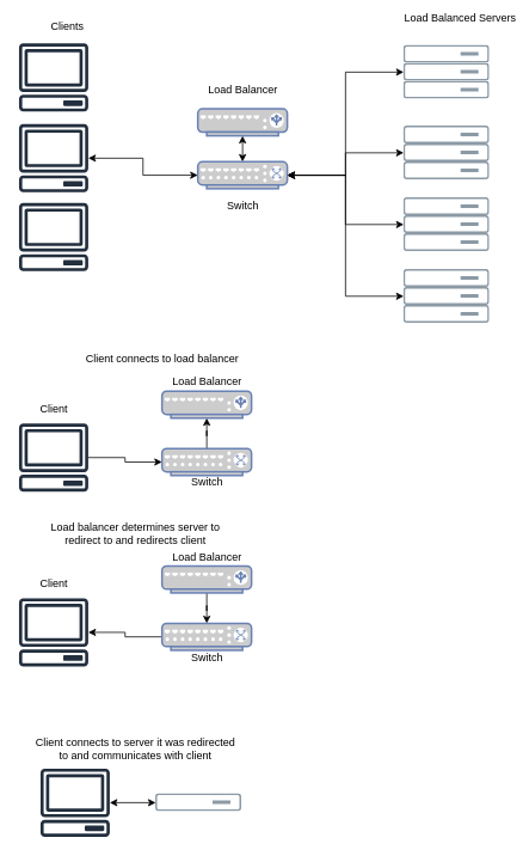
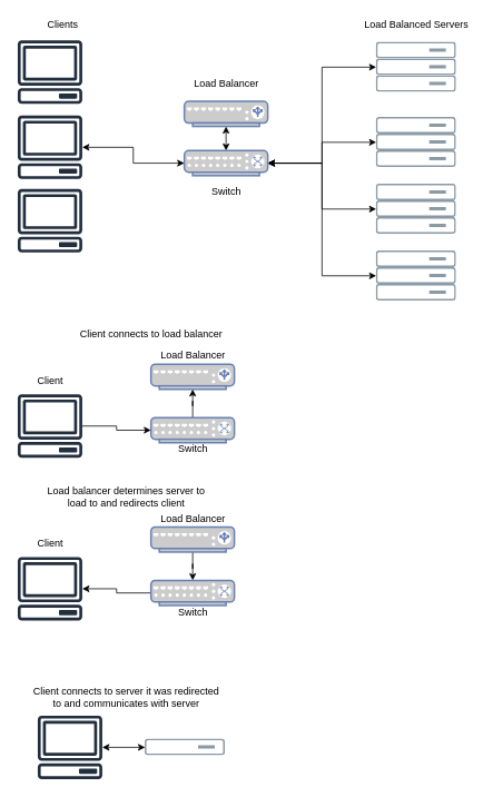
- <mxCell id="32" value="Load Balanced Servers" style="text;html=1;resizable=0;autosize=1;align=center;verticalAlign=middle;points=[];fillColor=none;strokeColor=none;rounded=0;" parent="1" vertex="1"><mxGeometry x="443" y="10" width="140" height="20" as="geometry" /></mxCell>
+ <mxCell id="32" value="Load Balanced Servers" style="text;html=1;resizable=0;autosize=1;align=center;verticalAlign=middle;points=[];fillColor=none;strokeColor=none;rounded=0;" parent="1" vertex="1"><mxGeometry x="428" y="20" width="140" height="20" as="geometry" /></mxCell>
- <mxCell id="53" value="Load balancer determines server to&lt;br&gt;redirect to and redirects client" style="text;html=1;resizable=0;autosize=1;align=center;verticalAlign=middle;points=[];fillColor=none;strokeColor=none;rounded=0;" vertex="1" parent="1"><mxGeometry x="50" y="580" width="200" height="30" as="geometry" /></mxCell>
+ <mxCell id="53" value="Load balancer determines server to&lt;br&gt;load to and redirects client" style="text;html=1;resizable=0;autosize=1;align=center;verticalAlign=middle;points=[];fillColor=none;strokeColor=none;rounded=0;" vertex="1" parent="1"><mxGeometry x="50" y="580" width="200" height="30" as="geometry" /></mxCell>
- <mxCell id="43" value="Client connects to server it was redirected&lt;br&gt;to and communicates with client" style="text;html=1;resizable=0;autosize=1;align=center;verticalAlign=middle;points=[];fillColor=none;strokeColor=none;rounded=0;" parent="1" vertex="1"><mxGeometry x="30" y="820" width="240" height="30" as="geometry" /></mxCell>
+ <mxCell id="43" value="Client connects to server it was redirected&lt;br&gt;to and communicates with server" style="text;html=1;resizable=0;autosize=1;align=center;verticalAlign=middle;points=[];fillColor=none;strokeColor=none;rounded=0;" parent="1" vertex="1"><mxGeometry x="30" y="820" width="240" height="30" as="geometry" /></mxCell>
